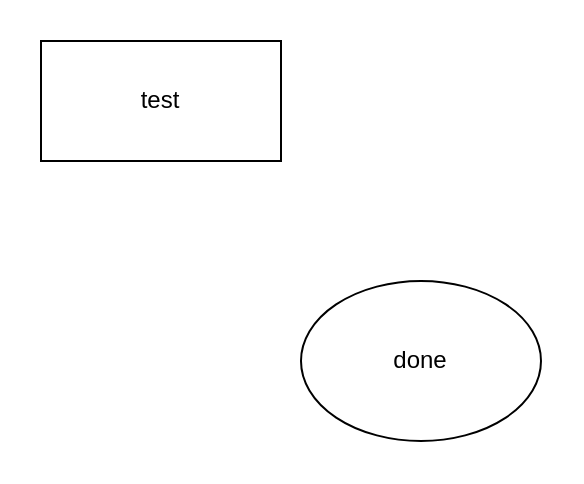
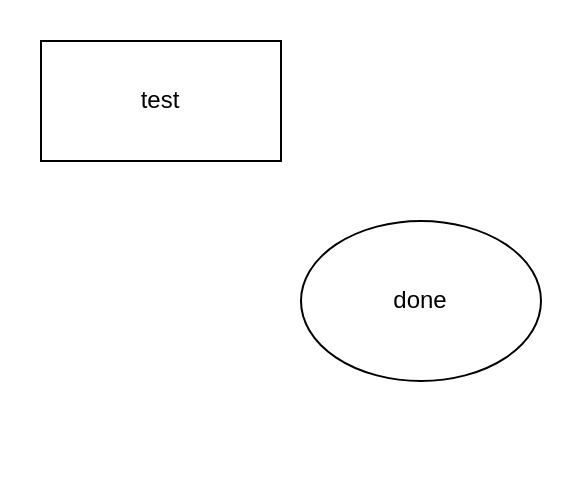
- <mxCell id="3" value="done" style="ellipse;whiteSpace=wrap;html=1;" vertex="1" parent="1"><mxGeometry x="150" y="140" width="120" height="80" as="geometry" /></mxCell>
+ <mxCell id="3" value="done" style="ellipse;whiteSpace=wrap;html=1;" vertex="1" parent="1"><mxGeometry x="150" y="110" width="120" height="80" as="geometry" /></mxCell>
